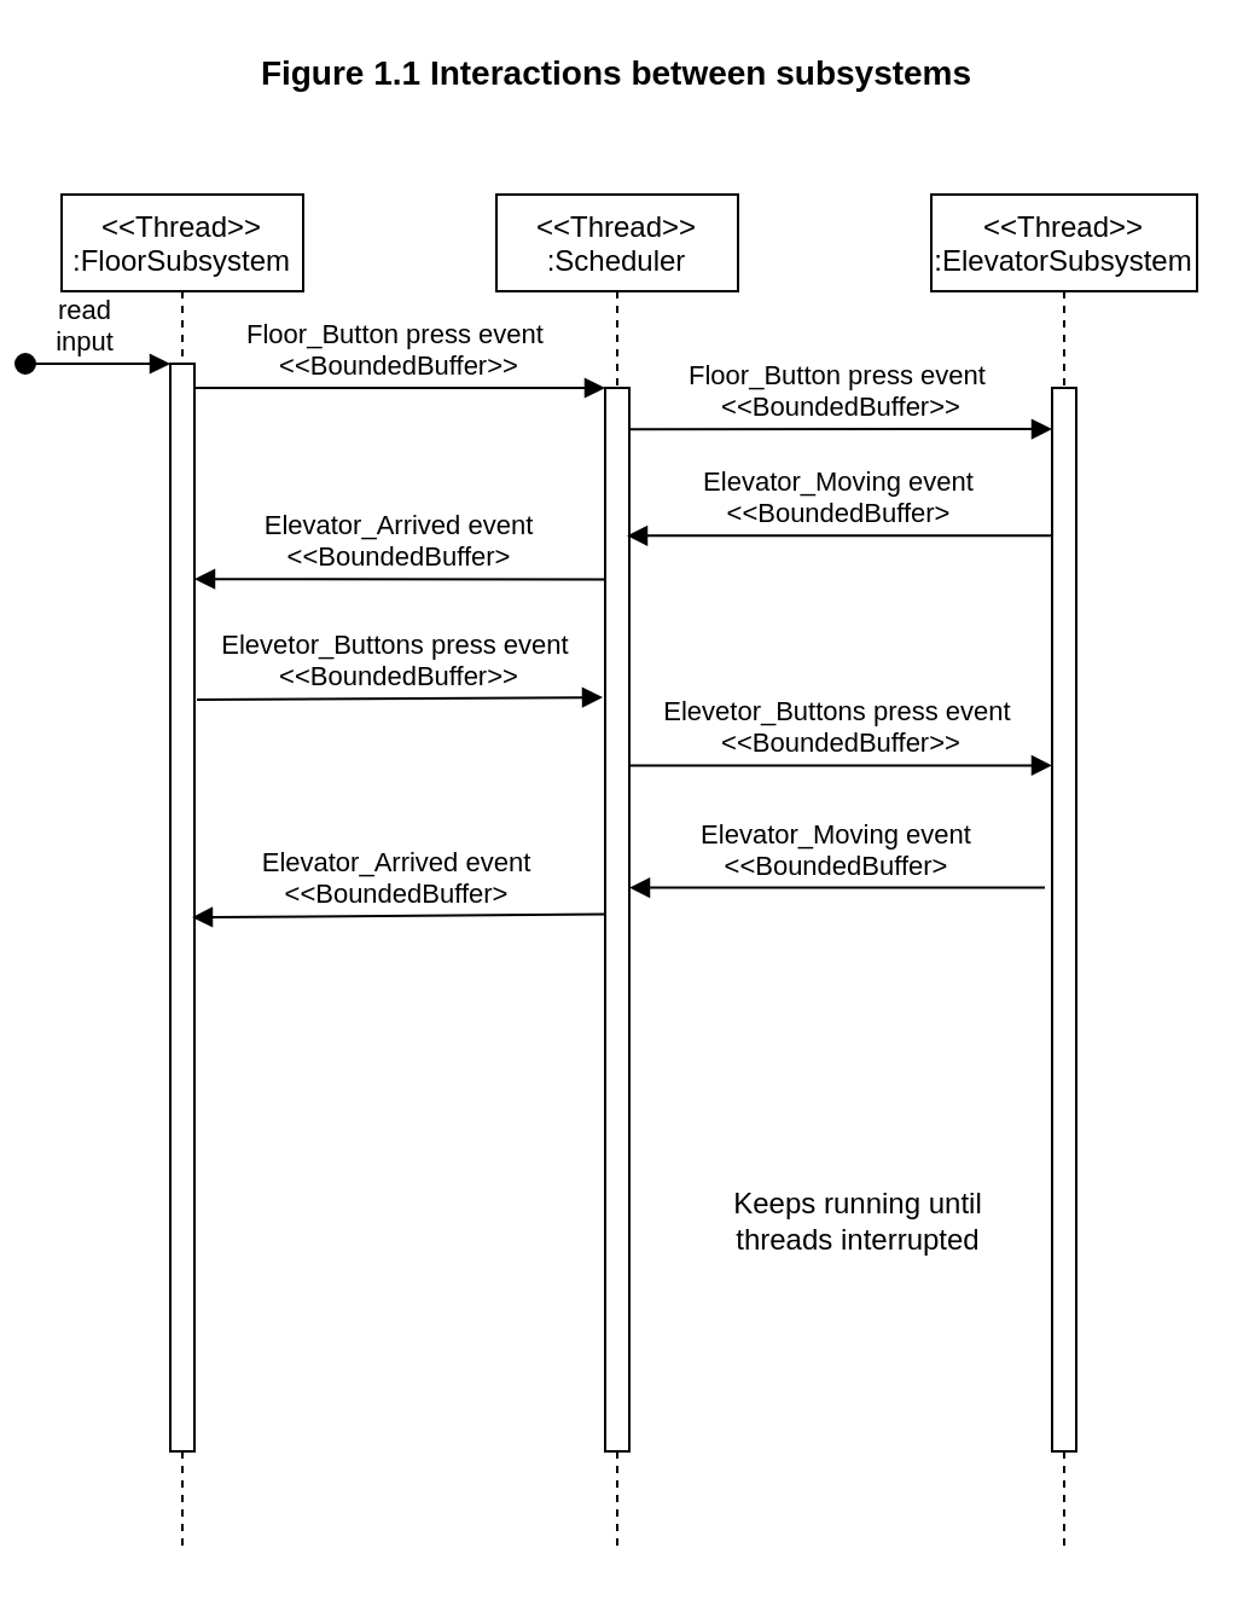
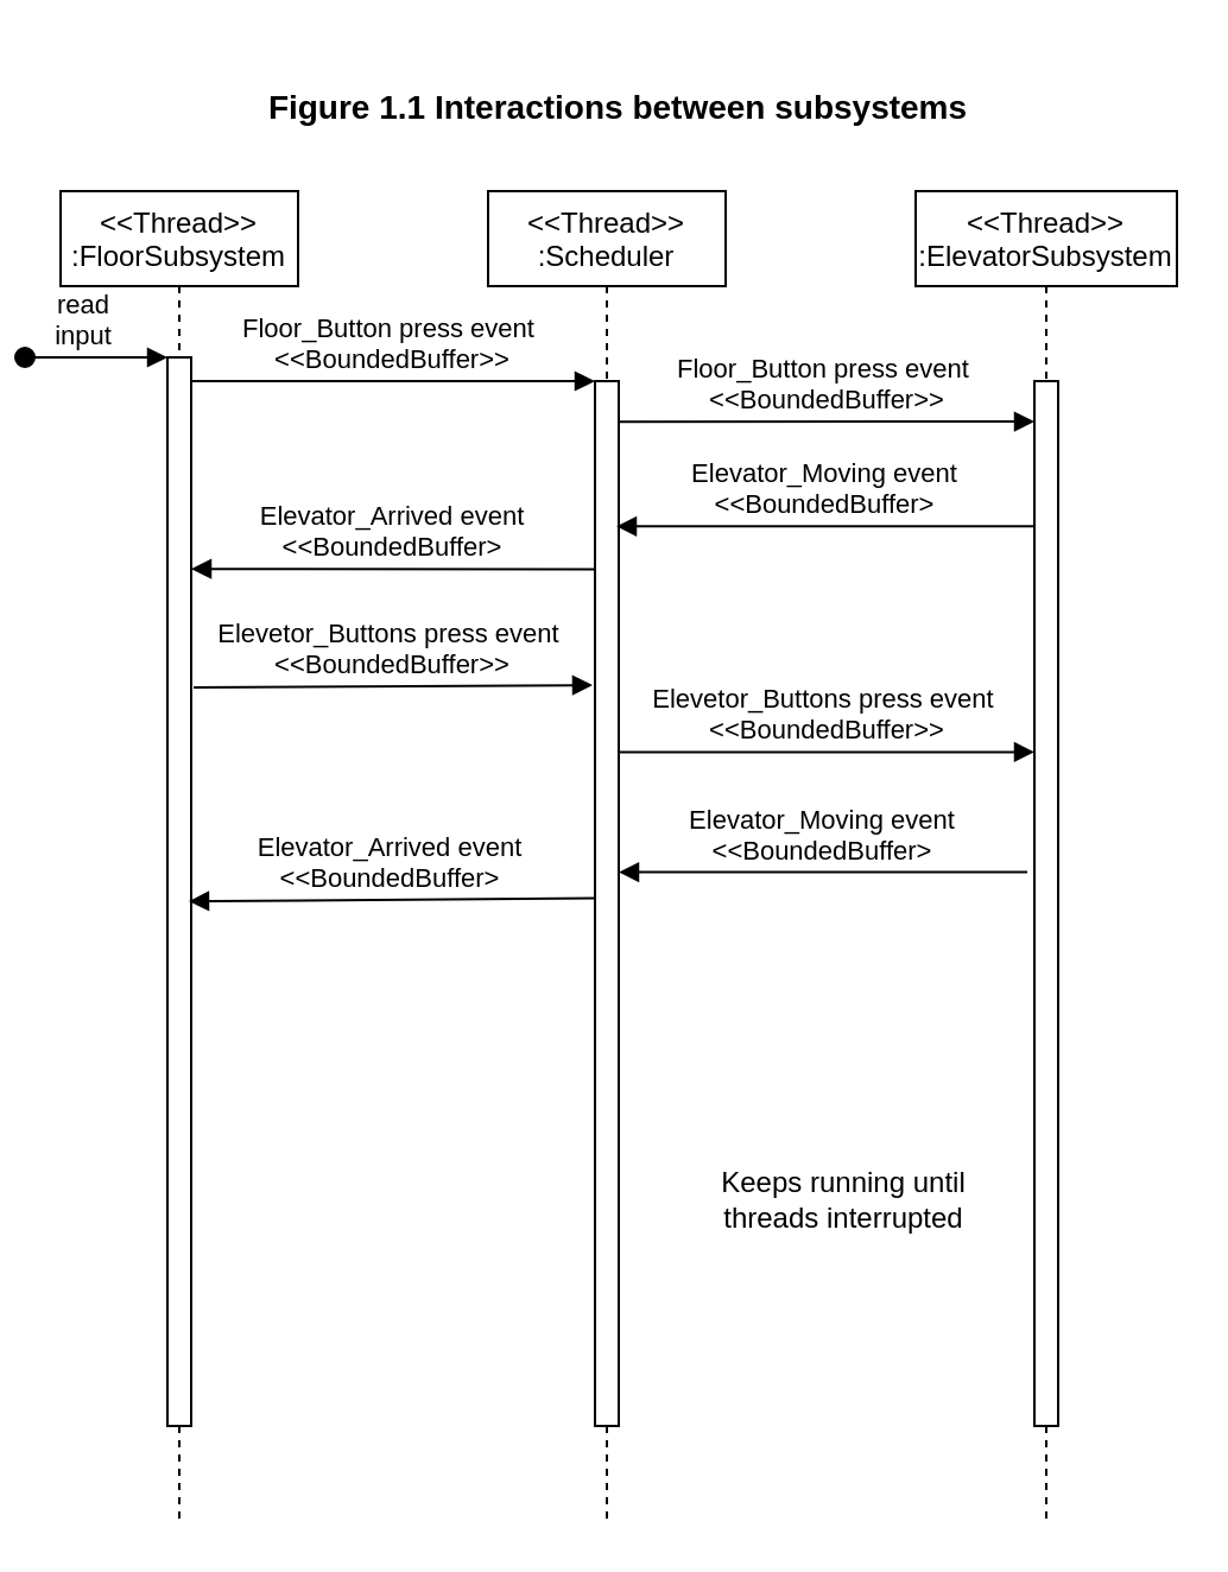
- <mxCell id="18" value="&lt;font style=&quot;font-size: 14px&quot;&gt;&lt;b&gt;Figure 1.1 Interactions between subsystems&lt;/b&gt;&lt;/font&gt;" style="text;html=1;strokeColor=none;fillColor=none;align=center;verticalAlign=middle;whiteSpace=wrap;rounded=0;" vertex="1" parent="1"><mxGeometry x="75" y="20" width="350" height="20" as="geometry" /></mxCell>
+ <mxCell id="18" value="&lt;font style=&quot;font-size: 14px&quot;&gt;&lt;b&gt;Figure 1.1 Interactions between subsystems&lt;/b&gt;&lt;/font&gt;" style="text;html=1;strokeColor=none;fillColor=none;align=center;verticalAlign=middle;whiteSpace=wrap;rounded=0;" vertex="1" parent="1"><mxGeometry x="80" y="35" width="350" height="20" as="geometry" /></mxCell>
